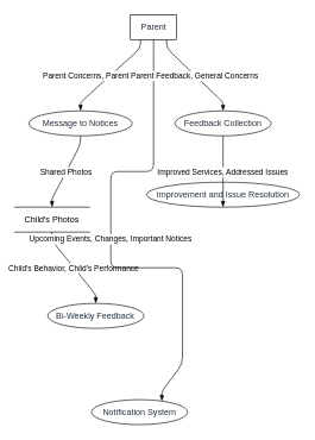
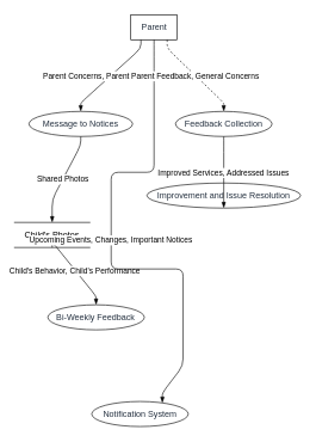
- <mxCell id="13" value="Parent Feedback, General Concerns" style="endArrow=blockThin;endFill=1;fontSize=11;orthogonal=1;noEdgeStyle=1;" edge="1" parent="1" source="2" target="7"><mxGeometry relative="1" as="geometry"><Array as="points"><mxPoint x="233.333" y="67" /><mxPoint x="312.5" y="143" /></Array></mxGeometry></mxCell>
+ <mxCell id="13" value="Parent Feedback, General Concerns" style="endArrow=blockThin;endFill=1;fontSize=11;orthogonal=1;noEdgeStyle=1;dashed=1;" edge="1" parent="1" source="2" target="7"><mxGeometry relative="1" as="geometry"><Array as="points"><mxPoint x="233.333" y="67" /><mxPoint x="312.5" y="143" /></Array></mxGeometry></mxCell>
- <mxCell id="4" value="Child's Photos" style="html=1;dashed=0;whiteSpace=wrap;shape=partialRectangle;right=0;left=0;" vertex="1" parent="1"><mxGeometry y="290" width="105" height="35" as="geometry" x="20" /></mxCell>
+ <mxCell id="4" value="Child's Photos" style="html=1;dashed=0;whiteSpace=wrap;shape=partialRectangle;right=0;left=0;" vertex="1" parent="1"><mxGeometry x="20" y="310" width="105" height="35" as="geometry" /></mxCell>
